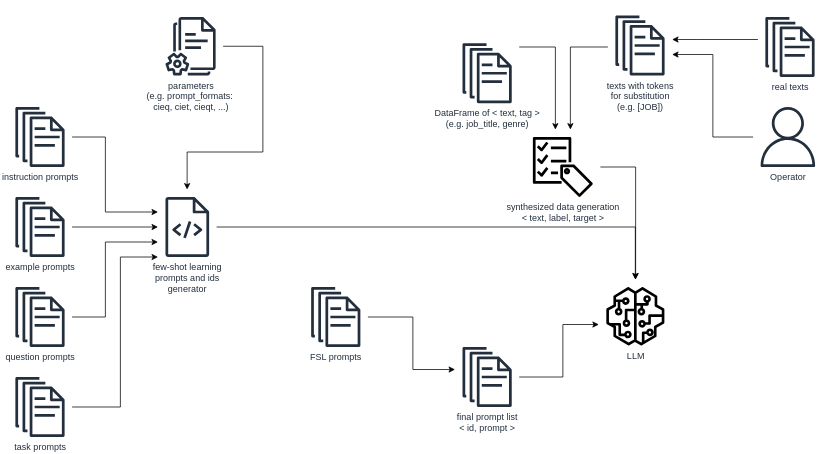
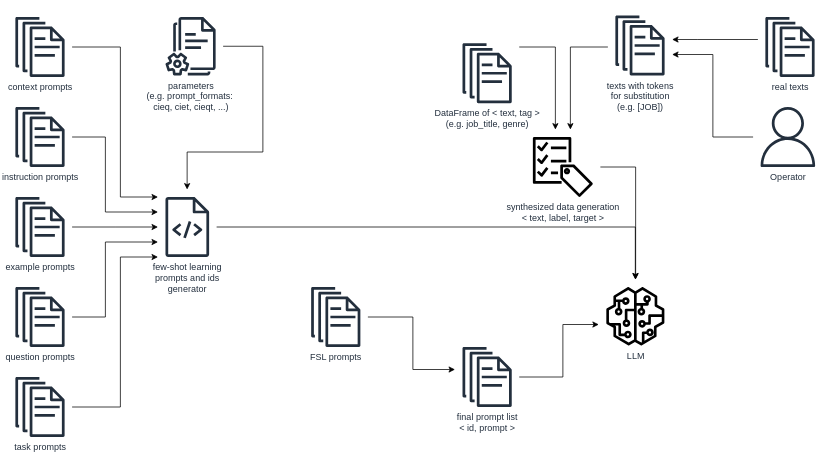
+ <mxCell id="3" value="context prompts" style="sketch=0;outlineConnect=0;fontColor=#232F3E;gradientColor=none;fillColor=#232F3D;strokeColor=none;dashed=0;verticalLabelPosition=bottom;verticalAlign=top;align=center;html=1;fontSize=12;fontStyle=0;aspect=fixed;pointerEvents=1;shape=mxgraph.aws4.documents;" vertex="1" parent="1"><mxGeometry x="20" y="22" width="65.64" height="80" as="geometry" /></mxCell>
+ <mxCell id="2" style="edgeStyle=orthogonalEdgeStyle;rounded=0;orthogonalLoop=1;jettySize=auto;html=1;targetPerimeterSpacing=10;sourcePerimeterSpacing=10;" edge="1" parent="1" source="3" target="19"><mxGeometry relative="1" as="geometry"><Array as="points"><mxPoint x="160" y="62" /><mxPoint x="160" y="262" /></Array></mxGeometry></mxCell>
